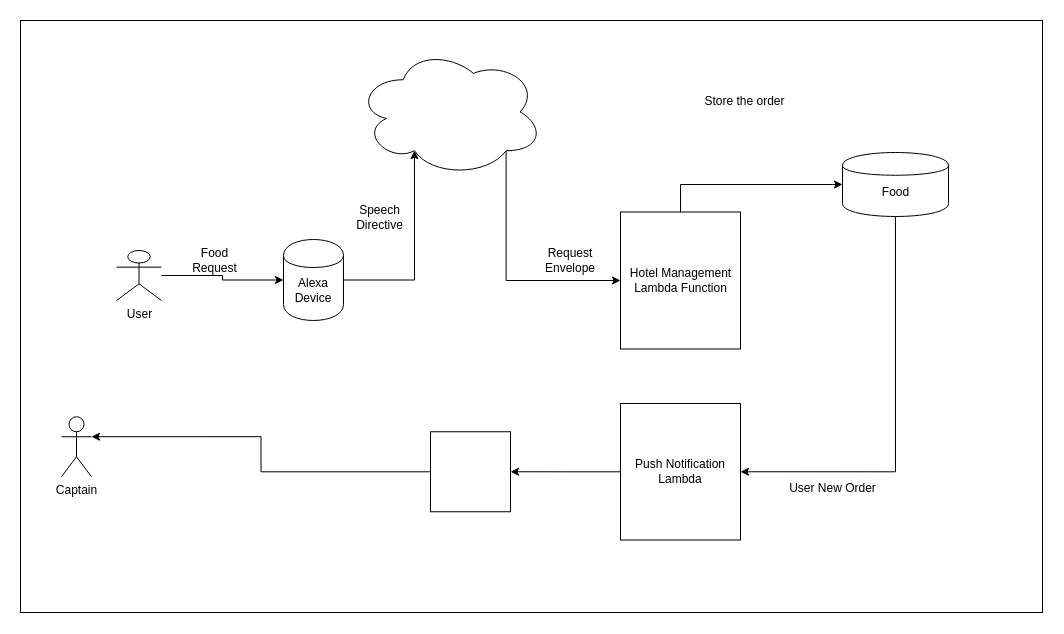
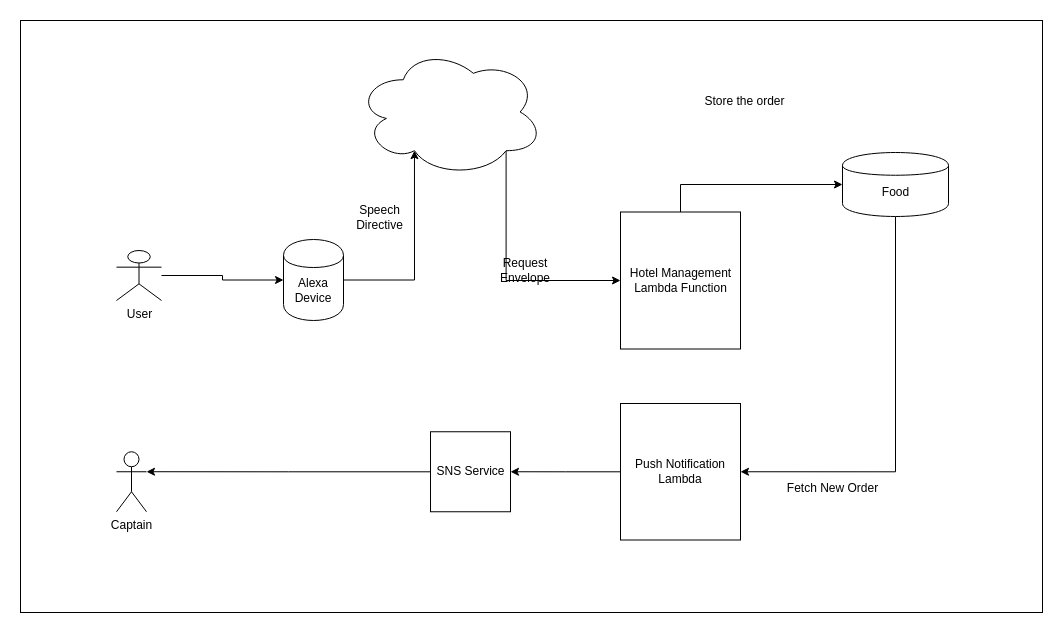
- <mxCell id="15" value="Food Request" style="text;html=1;strokeColor=none;fillColor=none;align=center;verticalAlign=middle;whiteSpace=wrap;rounded=0;" parent="1" vertex="1"><mxGeometry x="186" y="249.5" width="57" height="20" as="geometry" /></mxCell>
- <mxCell id="17" value="Request Envelope" style="text;html=1;strokeColor=none;fillColor=none;align=center;verticalAlign=middle;whiteSpace=wrap;rounded=0;" parent="1" vertex="1"><mxGeometry x="550" y="249.5" width="40" height="20" as="geometry" /></mxCell>
+ <mxCell id="17" value="Request Envelope" style="text;html=1;strokeColor=none;fillColor=none;align=center;verticalAlign=middle;whiteSpace=wrap;rounded=0;" parent="1" vertex="1"><mxGeometry x="505" y="259.5" width="40" height="20" as="geometry" /></mxCell>
- <mxCell id="26" value="Captain" style="shape=umlActor;verticalLabelPosition=bottom;labelBackgroundColor=#ffffff;verticalAlign=top;html=1;outlineConnect=0;" parent="1" vertex="1"><mxGeometry x="61" y="416.25" width="30" height="60" as="geometry" /></mxCell>
+ <mxCell id="26" value="Captain" style="shape=umlActor;verticalLabelPosition=bottom;labelBackgroundColor=#ffffff;verticalAlign=top;html=1;outlineConnect=0;" parent="1" vertex="1"><mxGeometry x="116" y="451.25" width="30" height="60" as="geometry" /></mxCell>
+ <mxCell id="25" value="SNS Service" style="text;html=1;strokeColor=none;fillColor=none;align=center;verticalAlign=middle;whiteSpace=wrap;rounded=0;" parent="1" vertex="1"><mxGeometry x="432.5" y="461.25" width="75" height="20" as="geometry" /></mxCell>
- <mxCell id="22" value="User New Order" style="text;html=1;strokeColor=none;fillColor=none;align=center;verticalAlign=middle;whiteSpace=wrap;rounded=0;" parent="1" vertex="1"><mxGeometry x="781" y="478" width="103" height="20" as="geometry" /></mxCell>
+ <mxCell id="22" value="Fetch New Order" style="text;html=1;strokeColor=none;fillColor=none;align=center;verticalAlign=middle;whiteSpace=wrap;rounded=0;" parent="1" vertex="1"><mxGeometry x="781" y="478" width="103" height="20" as="geometry" /></mxCell>
